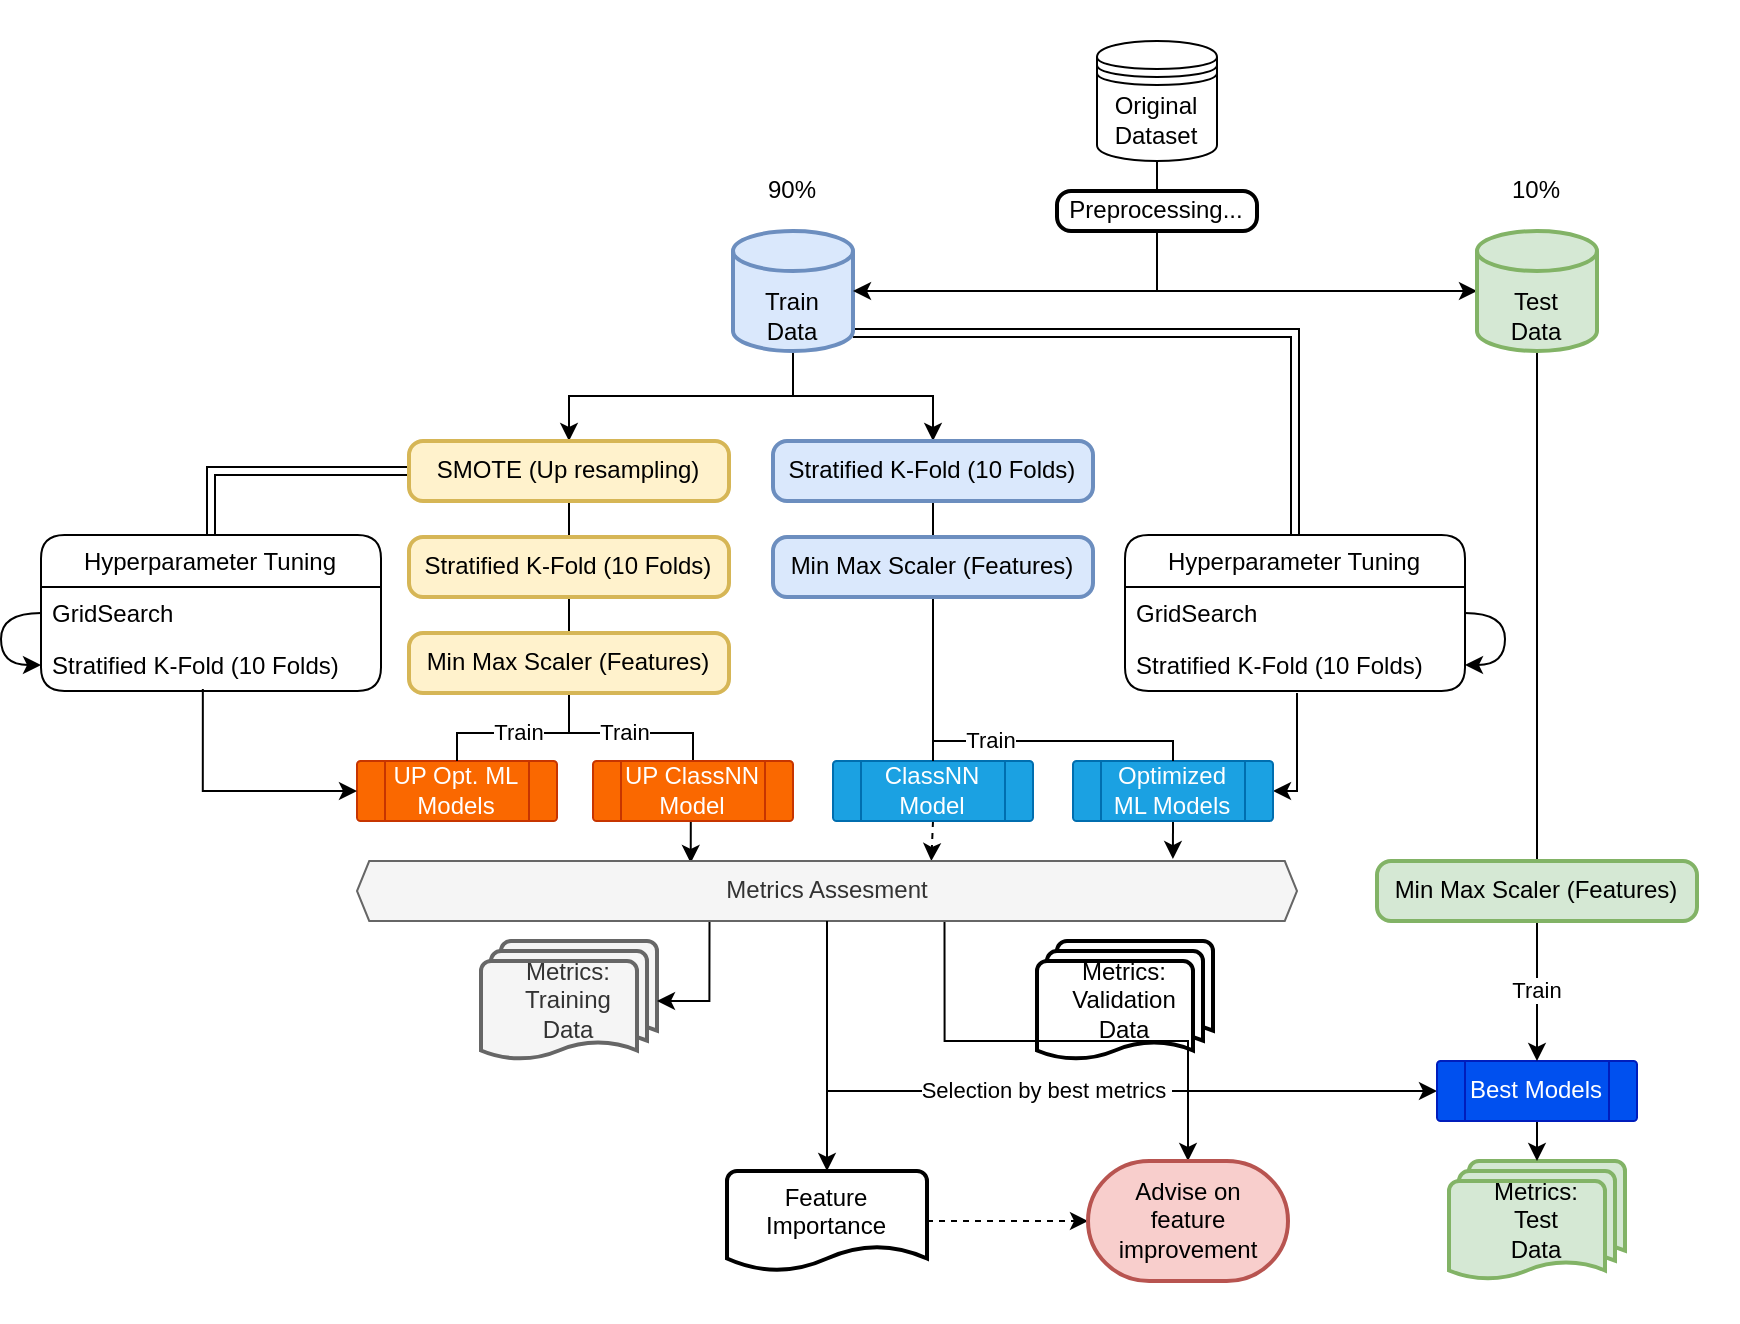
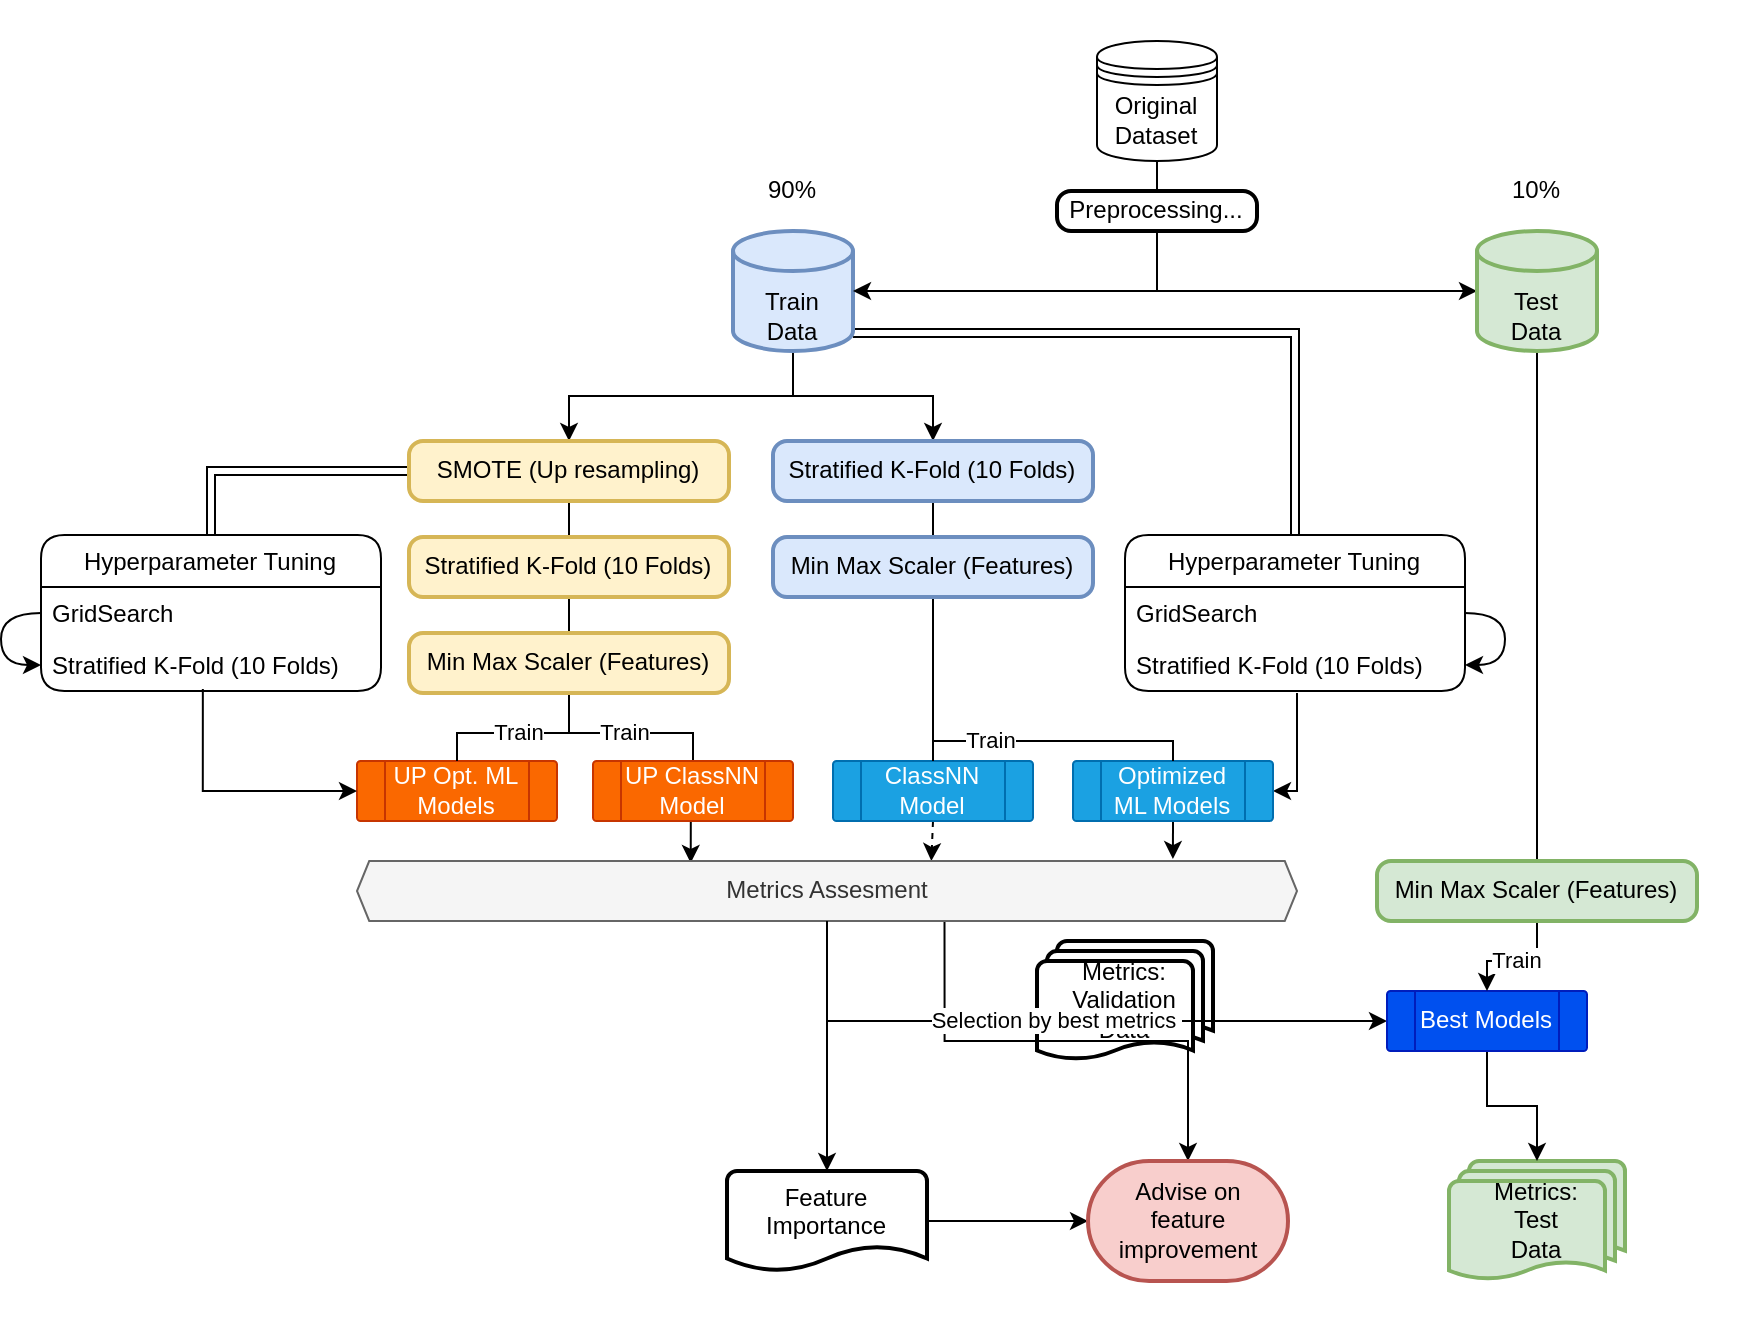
- <mxCell id="47" style="edgeStyle=orthogonalEdgeStyle;rounded=0;orthogonalLoop=1;jettySize=auto;html=1;exitX=0.375;exitY=1;exitDx=0;exitDy=0;entryX=1;entryY=0.5;entryDx=0;entryDy=0;entryPerimeter=0;" parent="1" source="49" target="24" edge="1"><mxGeometry relative="1" as="geometry" /></mxCell>
- <mxCell id="24" value="Metrics:&lt;br&gt;Training&lt;br&gt;Data" style="strokeWidth=2;html=1;shape=mxgraph.flowchart.multi-document;whiteSpace=wrap;fillColor=#f5f5f5;strokeColor=#666666;fontColor=#333333;" parent="1" vertex="1"><mxGeometry x="240" y="470" width="88" height="60" as="geometry" /></mxCell>
- <mxCell id="52" value="Best Models" style="verticalLabelPosition=middle;verticalAlign=middle;html=1;shape=process;whiteSpace=wrap;rounded=1;size=0.14;arcSize=6;labelPosition=center;align=center;fillColor=#0050ef;strokeColor=#001DBC;fontColor=#ffffff;" parent="1" vertex="1"><mxGeometry x="718" y="530" width="100" height="30" as="geometry" /></mxCell>
+ <mxCell id="52" value="Best Models" style="verticalLabelPosition=middle;verticalAlign=middle;html=1;shape=process;whiteSpace=wrap;rounded=1;size=0.14;arcSize=6;labelPosition=center;align=center;fillColor=#0050ef;strokeColor=#001DBC;fontColor=#ffffff;" parent="1" vertex="1"><mxGeometry x="693" y="495" width="100" height="30" as="geometry" /></mxCell>
- <mxCell id="53" style="edgeStyle=orthogonalEdgeStyle;rounded=0;orthogonalLoop=1;jettySize=auto;html=1;exitX=1;exitY=0.5;exitDx=0;exitDy=0;exitPerimeter=0;entryX=0;entryY=0.5;entryDx=0;entryDy=0;entryPerimeter=0;endArrow=classic;endFill=1;dashed=1;" edge="1" parent="1" source="54" target="58"><mxGeometry relative="1" as="geometry" /></mxCell>
+ <mxCell id="53" style="edgeStyle=orthogonalEdgeStyle;rounded=0;orthogonalLoop=1;jettySize=auto;html=1;exitX=1;exitY=0.5;exitDx=0;exitDy=0;exitPerimeter=0;entryX=0;entryY=0.5;entryDx=0;entryDy=0;entryPerimeter=0;endArrow=classic;endFill=1;" edge="1" parent="1" source="54" target="58"><mxGeometry relative="1" as="geometry" /></mxCell>
